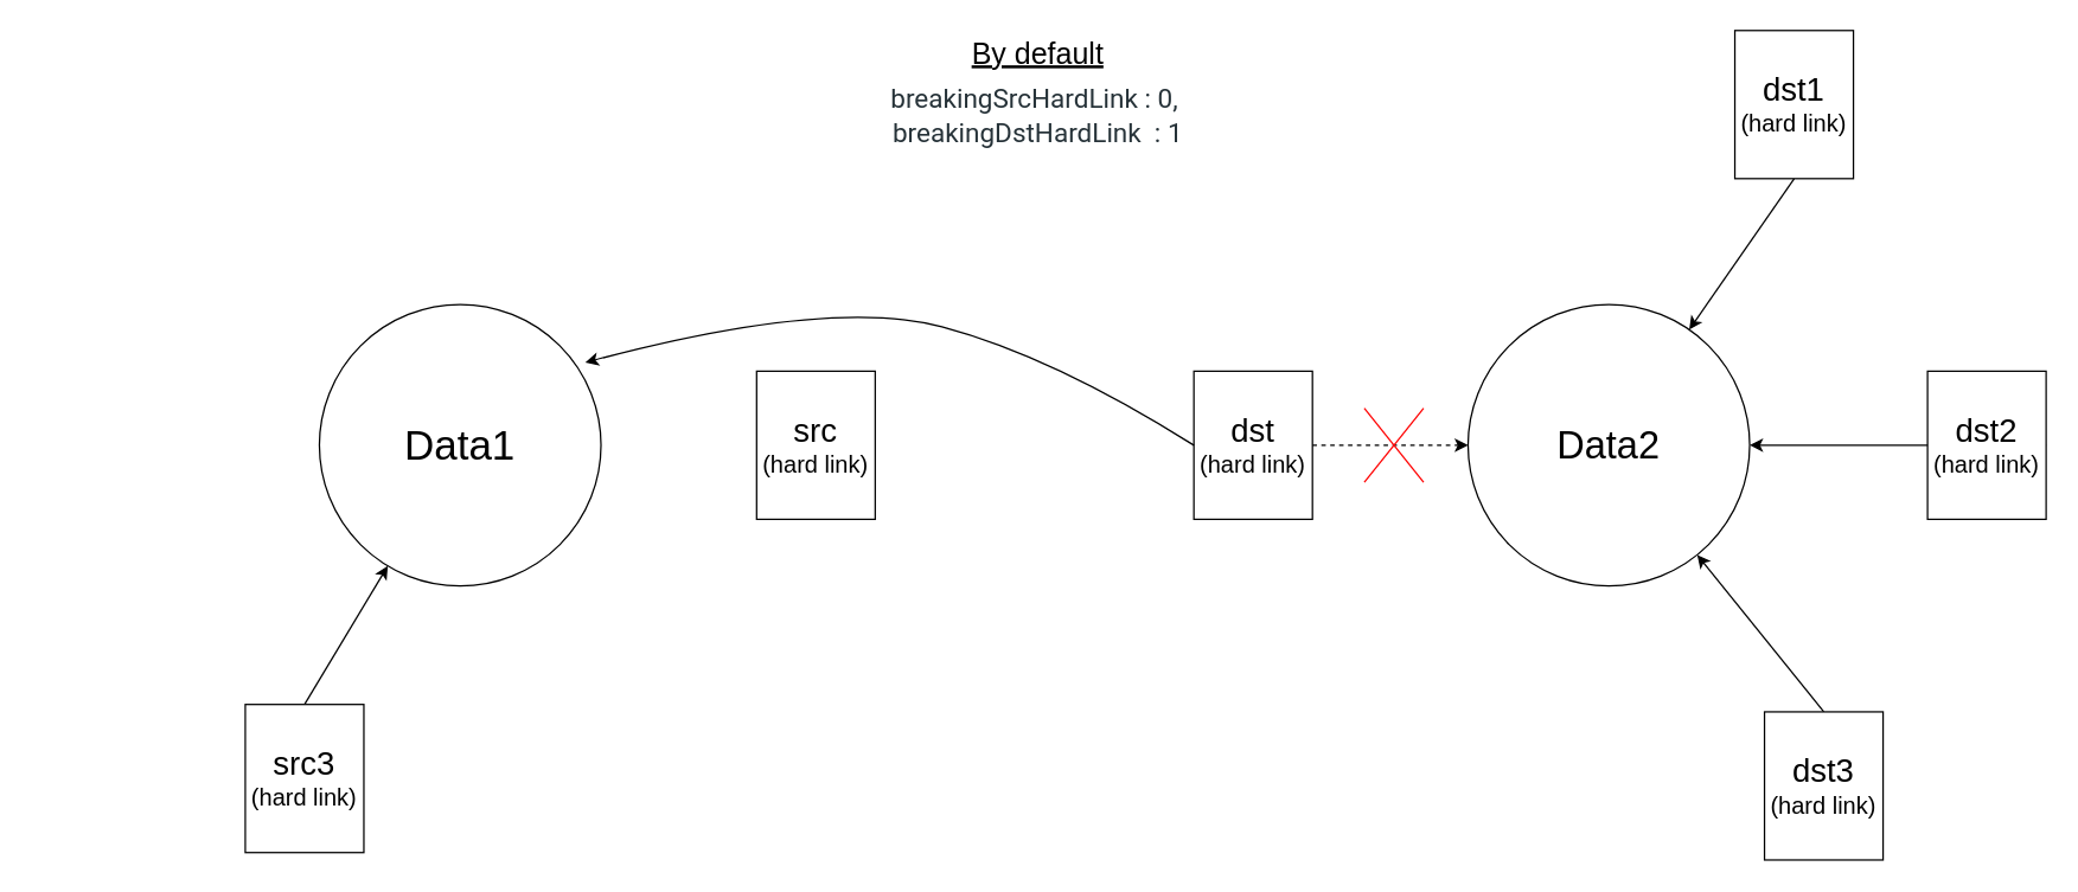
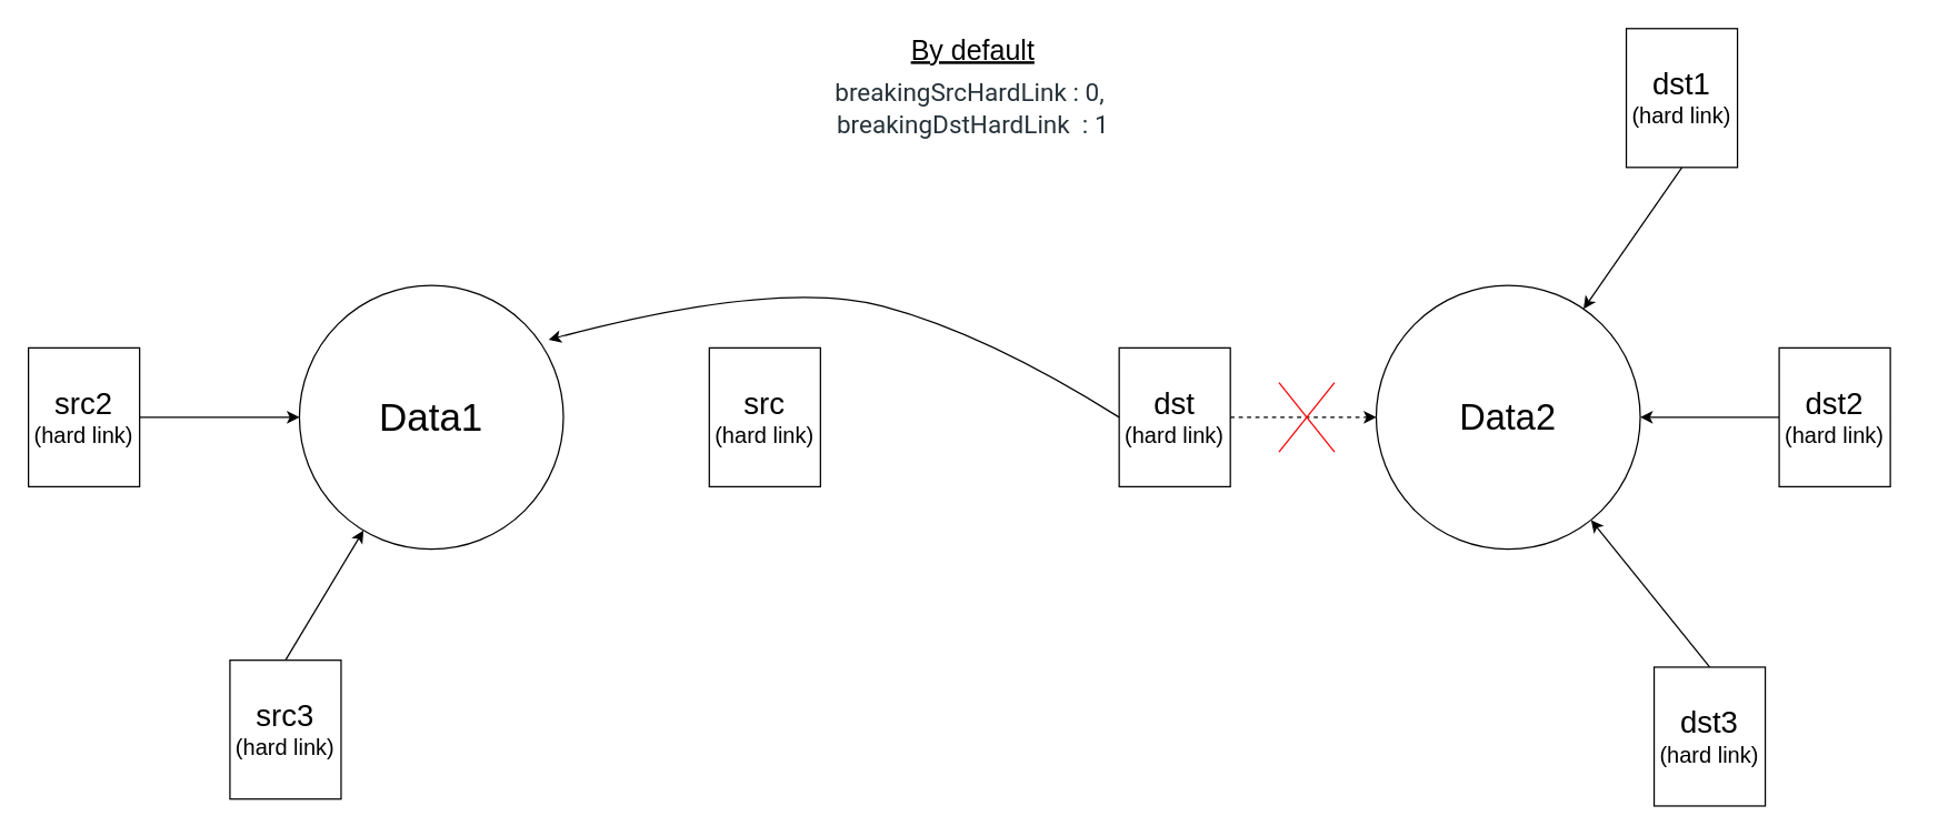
+ <mxCell id="6" value="&lt;font&gt;&lt;font style=&quot;font-size: 22px&quot;&gt;src2&lt;/font&gt;&lt;br&gt;&lt;font style=&quot;font-size: 16px&quot;&gt;(hard link)&lt;/font&gt;&lt;br&gt;&lt;/font&gt;" style="rounded=0;whiteSpace=wrap;html=1;" parent="1" vertex="1"><mxGeometry x="20" y="250" width="80" height="100" as="geometry" /></mxCell>
+ <mxCell id="5" value="" style="endArrow=classic;html=1;exitX=1;exitY=0.5;exitDx=0;exitDy=0;entryX=0;entryY=0.5;entryDx=0;entryDy=0;" parent="1" source="6" target="2" edge="1"><mxGeometry width="50" height="50" relative="1" as="geometry"><mxPoint x="145" y="275" as="sourcePoint" /><mxPoint x="485" y="265" as="targetPoint" /></mxGeometry></mxCell>
- <mxCell id="15" value="&lt;font&gt;&lt;font style=&quot;font-size: 22px&quot;&gt;dst2&lt;/font&gt;&lt;br&gt;&lt;font style=&quot;font-size: 16px&quot;&gt;(hard link)&lt;/font&gt;&lt;br&gt;&lt;/font&gt;" style="rounded=0;whiteSpace=wrap;html=1;" parent="1" vertex="1"><mxGeometry x="1300" y="250" width="80" height="100" as="geometry" /></mxCell>
+ <mxCell id="15" value="&lt;font&gt;&lt;font style=&quot;font-size: 22px&quot;&gt;dst2&lt;/font&gt;&lt;br&gt;&lt;font style=&quot;font-size: 16px&quot;&gt;(hard link)&lt;/font&gt;&lt;br&gt;&lt;/font&gt;" style="rounded=0;whiteSpace=wrap;html=1;" parent="1" vertex="1"><mxGeometry x="1280" y="250" width="80" height="100" as="geometry" /></mxCell>
